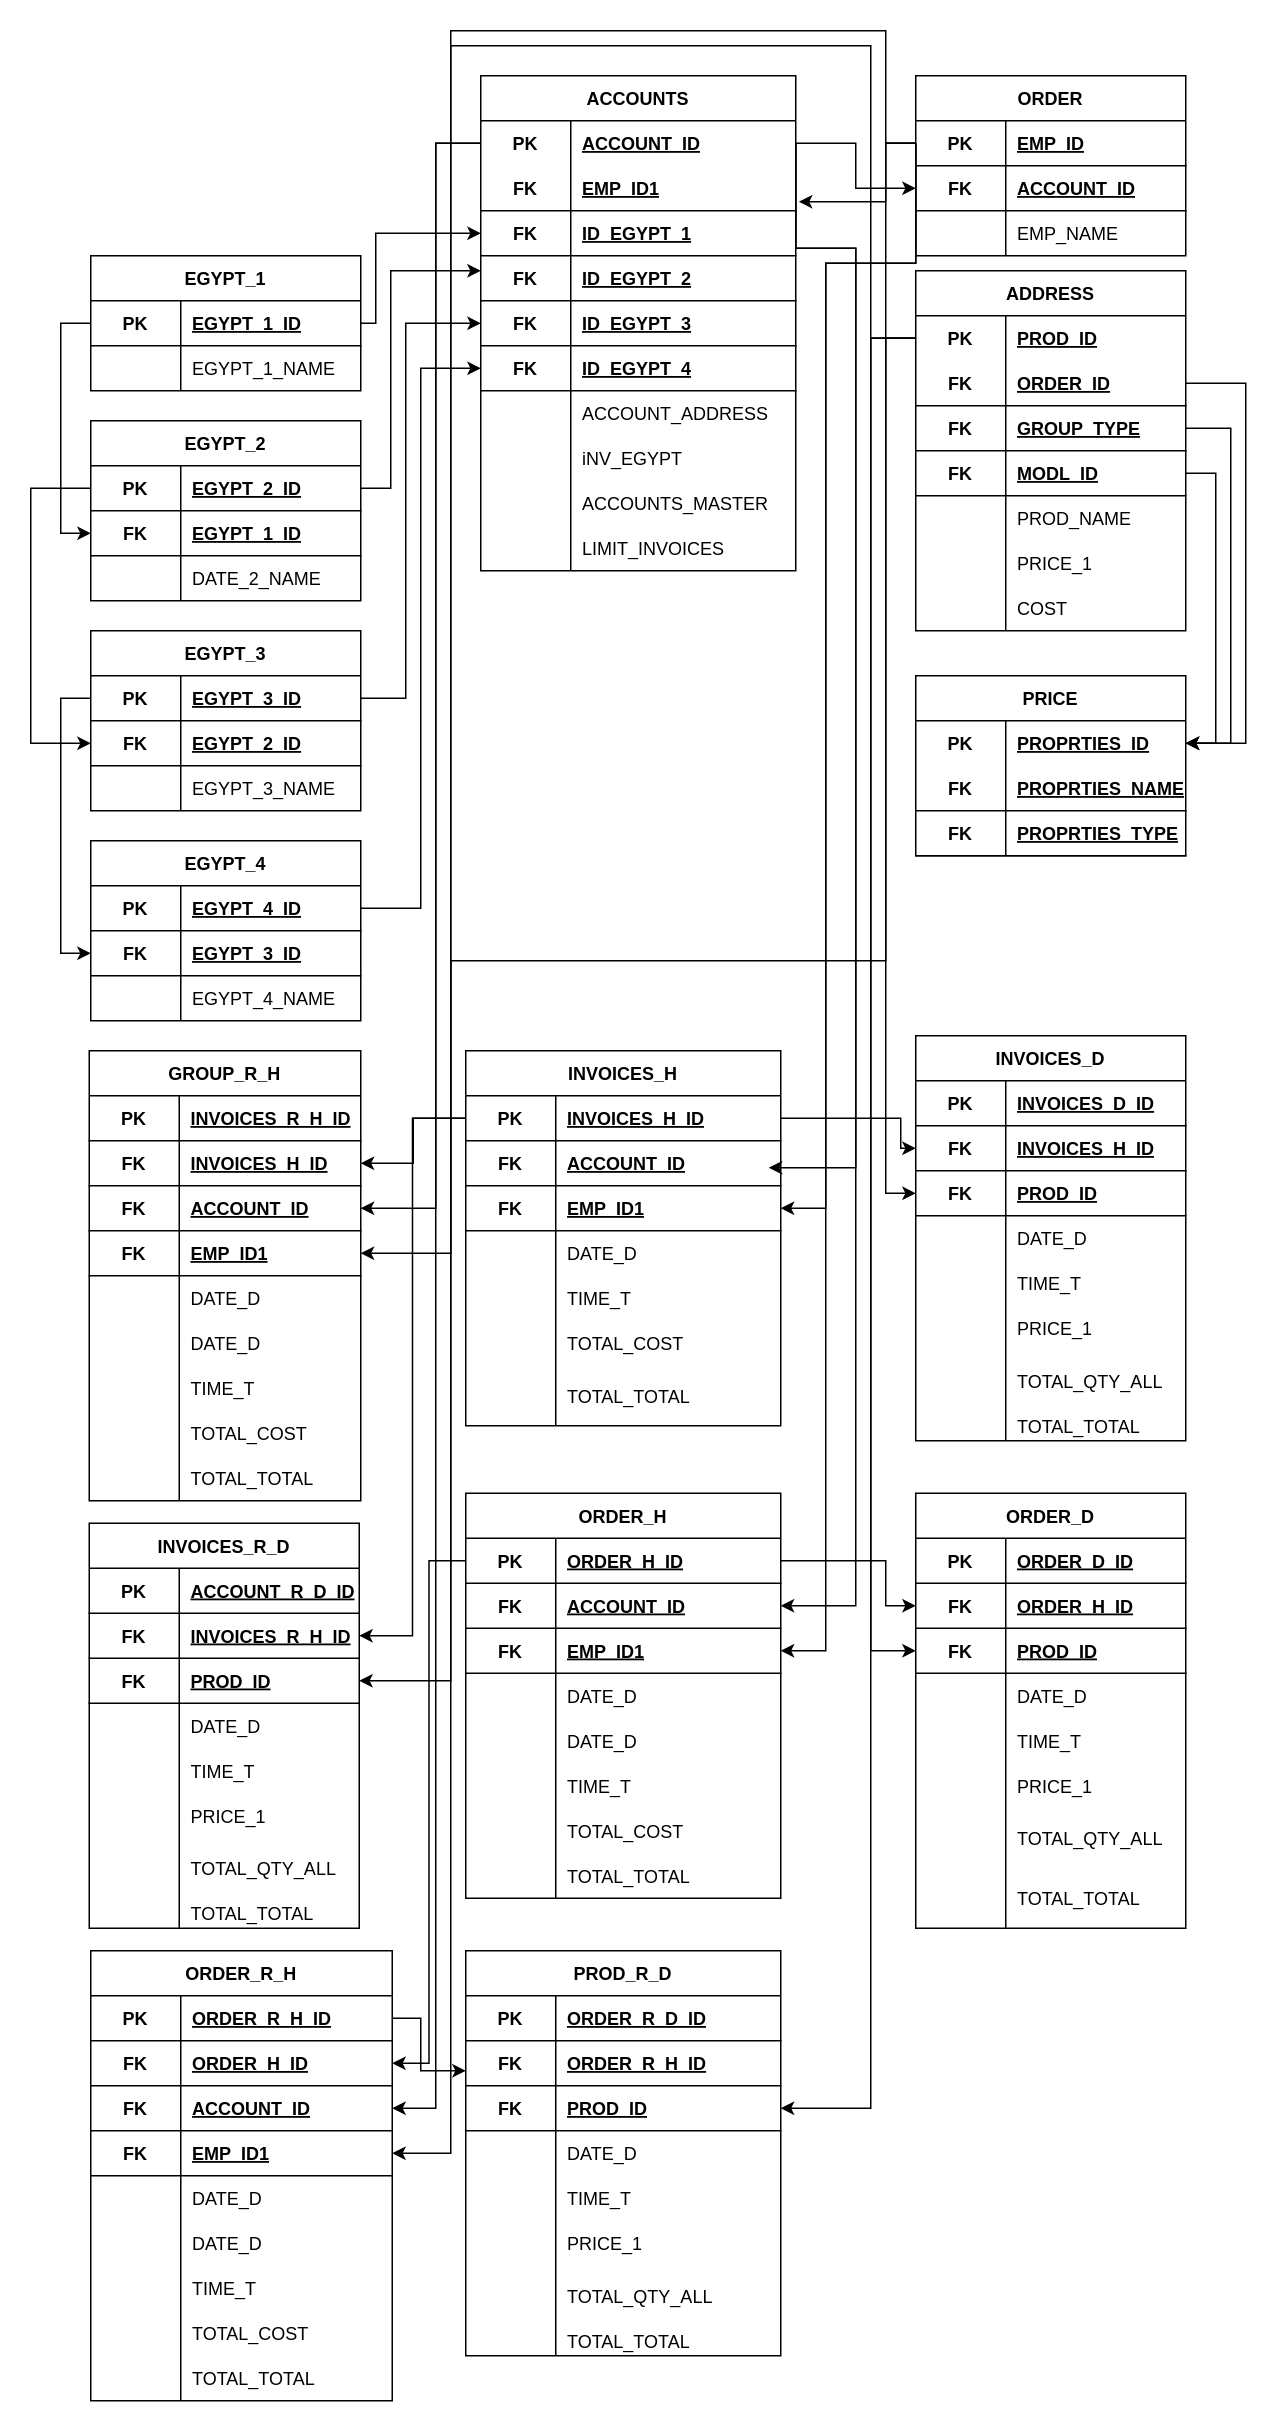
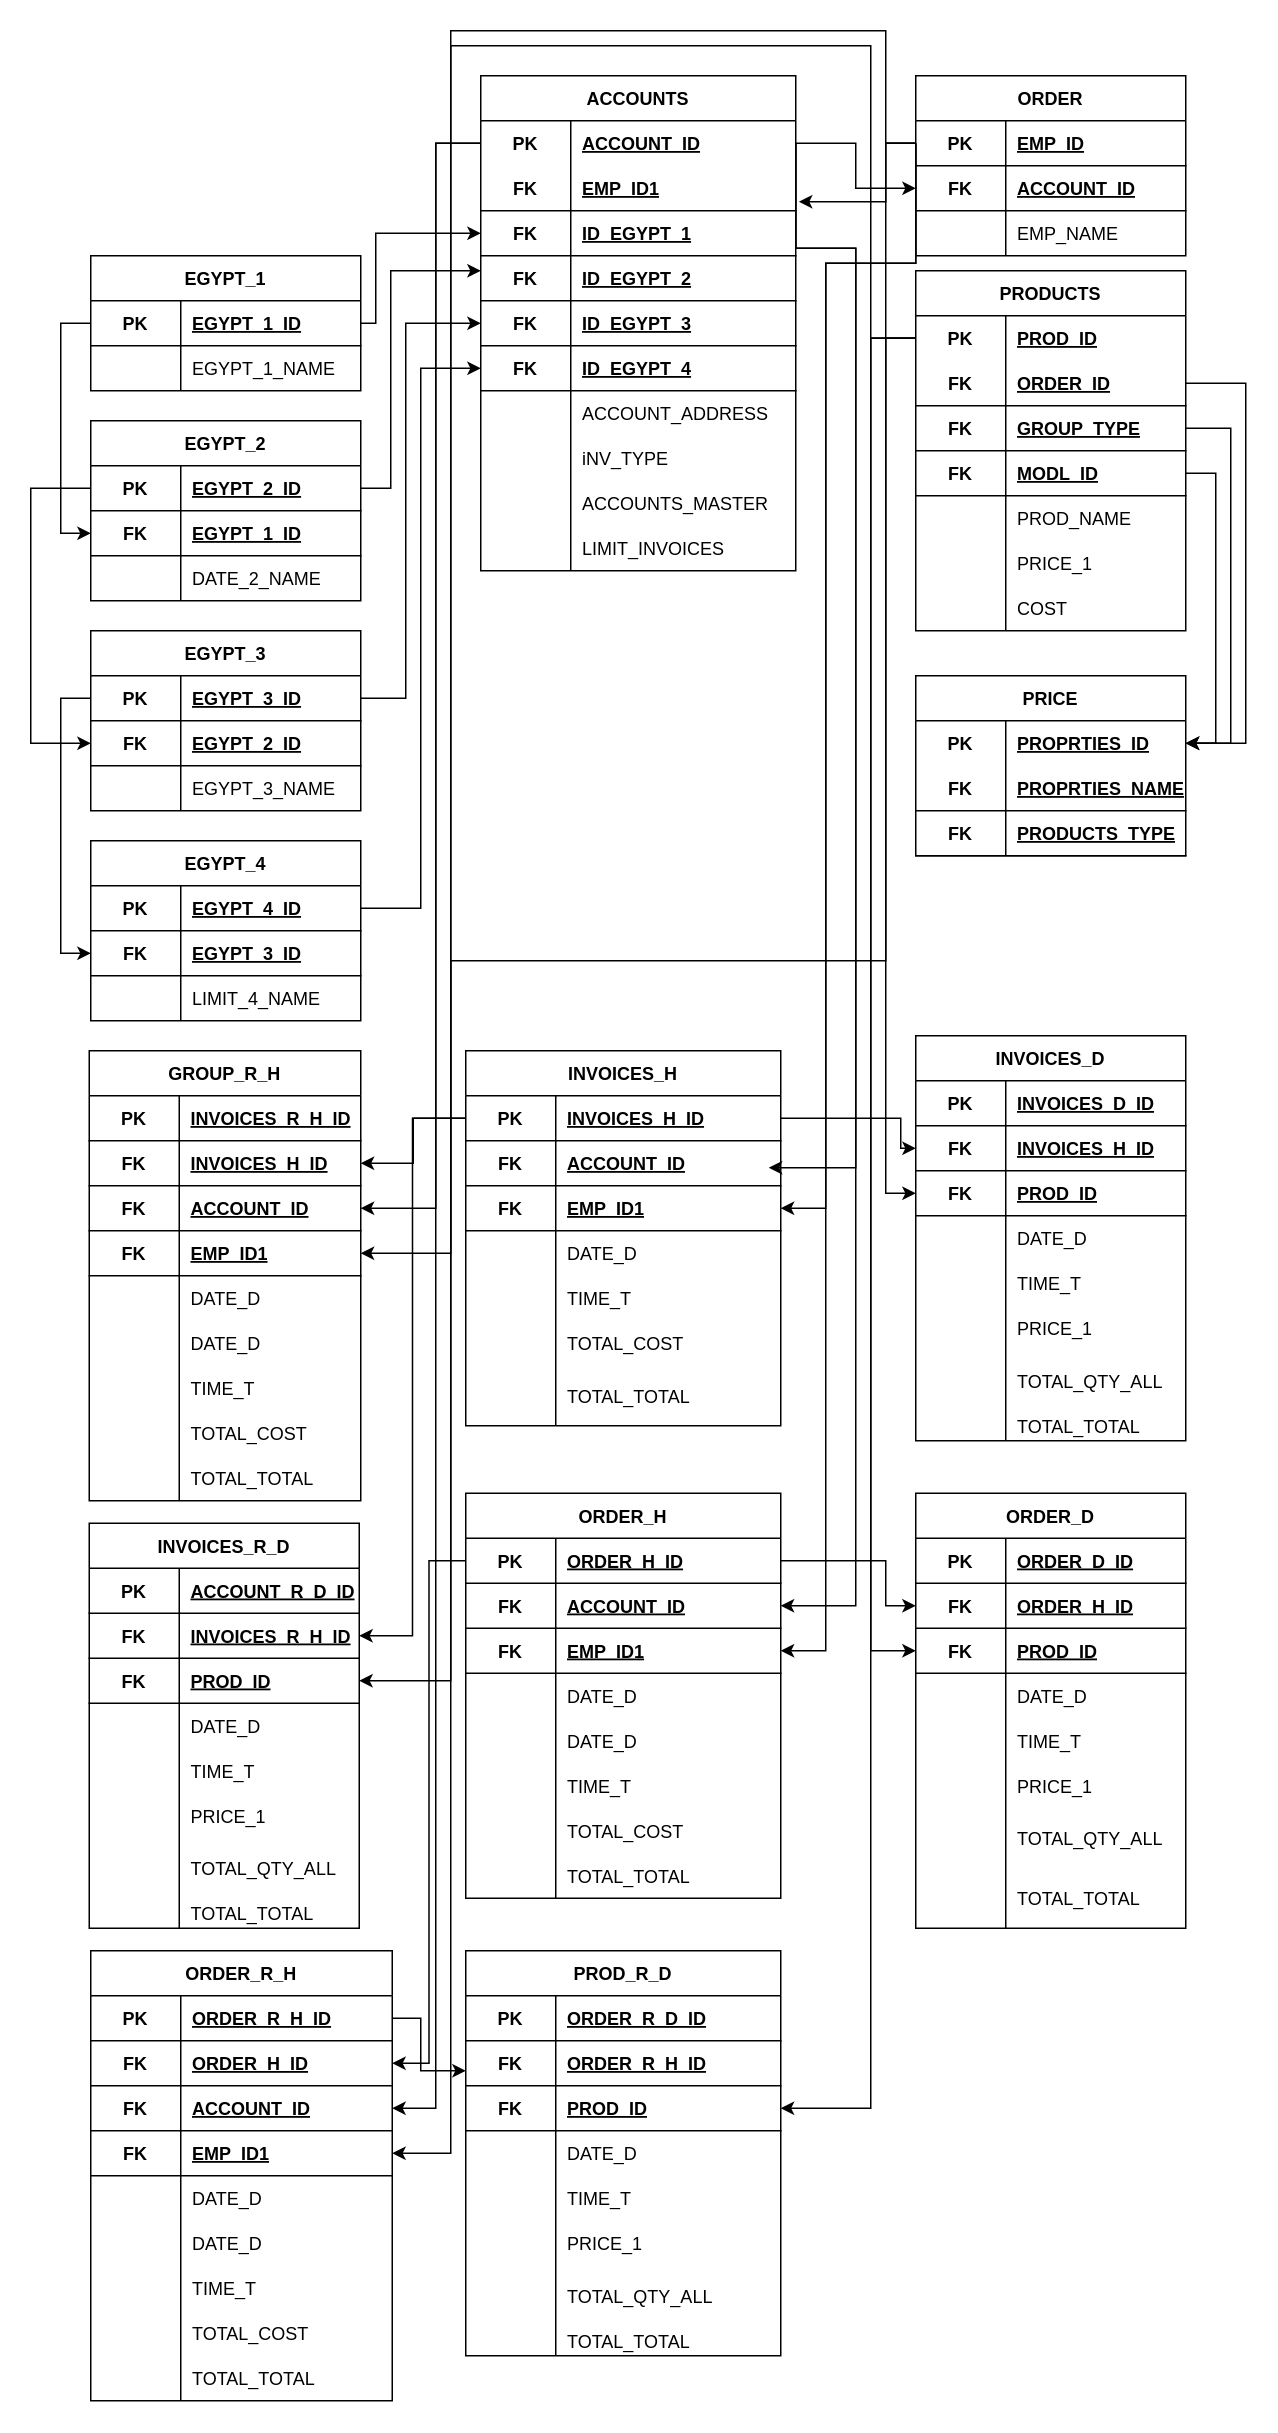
- <mxCell id="192" value="ADDRESS" style="shape=table;startSize=30;container=1;collapsible=1;childLayout=tableLayout;fixedRows=1;rowLines=0;fontStyle=1;align=center;resizeLast=1;" vertex="1" parent="1"><mxGeometry x="610" y="180" width="180" height="240" as="geometry" /></mxCell>
+ <mxCell id="192" value="PRODUCTS" style="shape=table;startSize=30;container=1;collapsible=1;childLayout=tableLayout;fixedRows=1;rowLines=0;fontStyle=1;align=center;resizeLast=1;" vertex="1" parent="1"><mxGeometry x="610" y="180" width="180" height="240" as="geometry" /></mxCell>
- <mxCell id="26" value="iNV_EGYPT" style="shape=partialRectangle;connectable=0;fillColor=none;top=0;left=0;bottom=0;right=0;align=left;spacingLeft=6;overflow=hidden;" parent="24" vertex="1"><mxGeometry x="60" width="150" height="30" as="geometry"><mxRectangle width="150" height="30" as="alternateBounds" /></mxGeometry></mxCell>
+ <mxCell id="26" value="iNV_TYPE" style="shape=partialRectangle;connectable=0;fillColor=none;top=0;left=0;bottom=0;right=0;align=left;spacingLeft=6;overflow=hidden;" parent="24" vertex="1"><mxGeometry x="60" width="150" height="30" as="geometry"><mxRectangle width="150" height="30" as="alternateBounds" /></mxGeometry></mxCell>
- <mxCell id="225" value="PROPRTIES_TYPE" style="shape=partialRectangle;connectable=0;fillColor=none;top=0;left=0;bottom=0;right=0;align=left;spacingLeft=6;fontStyle=5;overflow=hidden;" vertex="1" parent="223"><mxGeometry x="60" width="120" height="30" as="geometry"><mxRectangle width="120" height="30" as="alternateBounds" /></mxGeometry></mxCell>
+ <mxCell id="225" value="PRODUCTS_TYPE" style="shape=partialRectangle;connectable=0;fillColor=none;top=0;left=0;bottom=0;right=0;align=left;spacingLeft=6;fontStyle=5;overflow=hidden;" vertex="1" parent="223"><mxGeometry x="60" width="120" height="30" as="geometry"><mxRectangle width="120" height="30" as="alternateBounds" /></mxGeometry></mxCell>
- <mxCell id="73" value="EGYPT_4_NAME" style="shape=partialRectangle;connectable=0;fillColor=none;top=0;left=0;bottom=0;right=0;align=left;spacingLeft=6;overflow=hidden;" parent="71" vertex="1"><mxGeometry x="60" width="120" height="30" as="geometry"><mxRectangle width="120" height="30" as="alternateBounds" /></mxGeometry></mxCell>
+ <mxCell id="73" value="LIMIT_4_NAME" style="shape=partialRectangle;connectable=0;fillColor=none;top=0;left=0;bottom=0;right=0;align=left;spacingLeft=6;overflow=hidden;" parent="71" vertex="1"><mxGeometry x="60" width="120" height="30" as="geometry"><mxRectangle width="120" height="30" as="alternateBounds" /></mxGeometry></mxCell>
